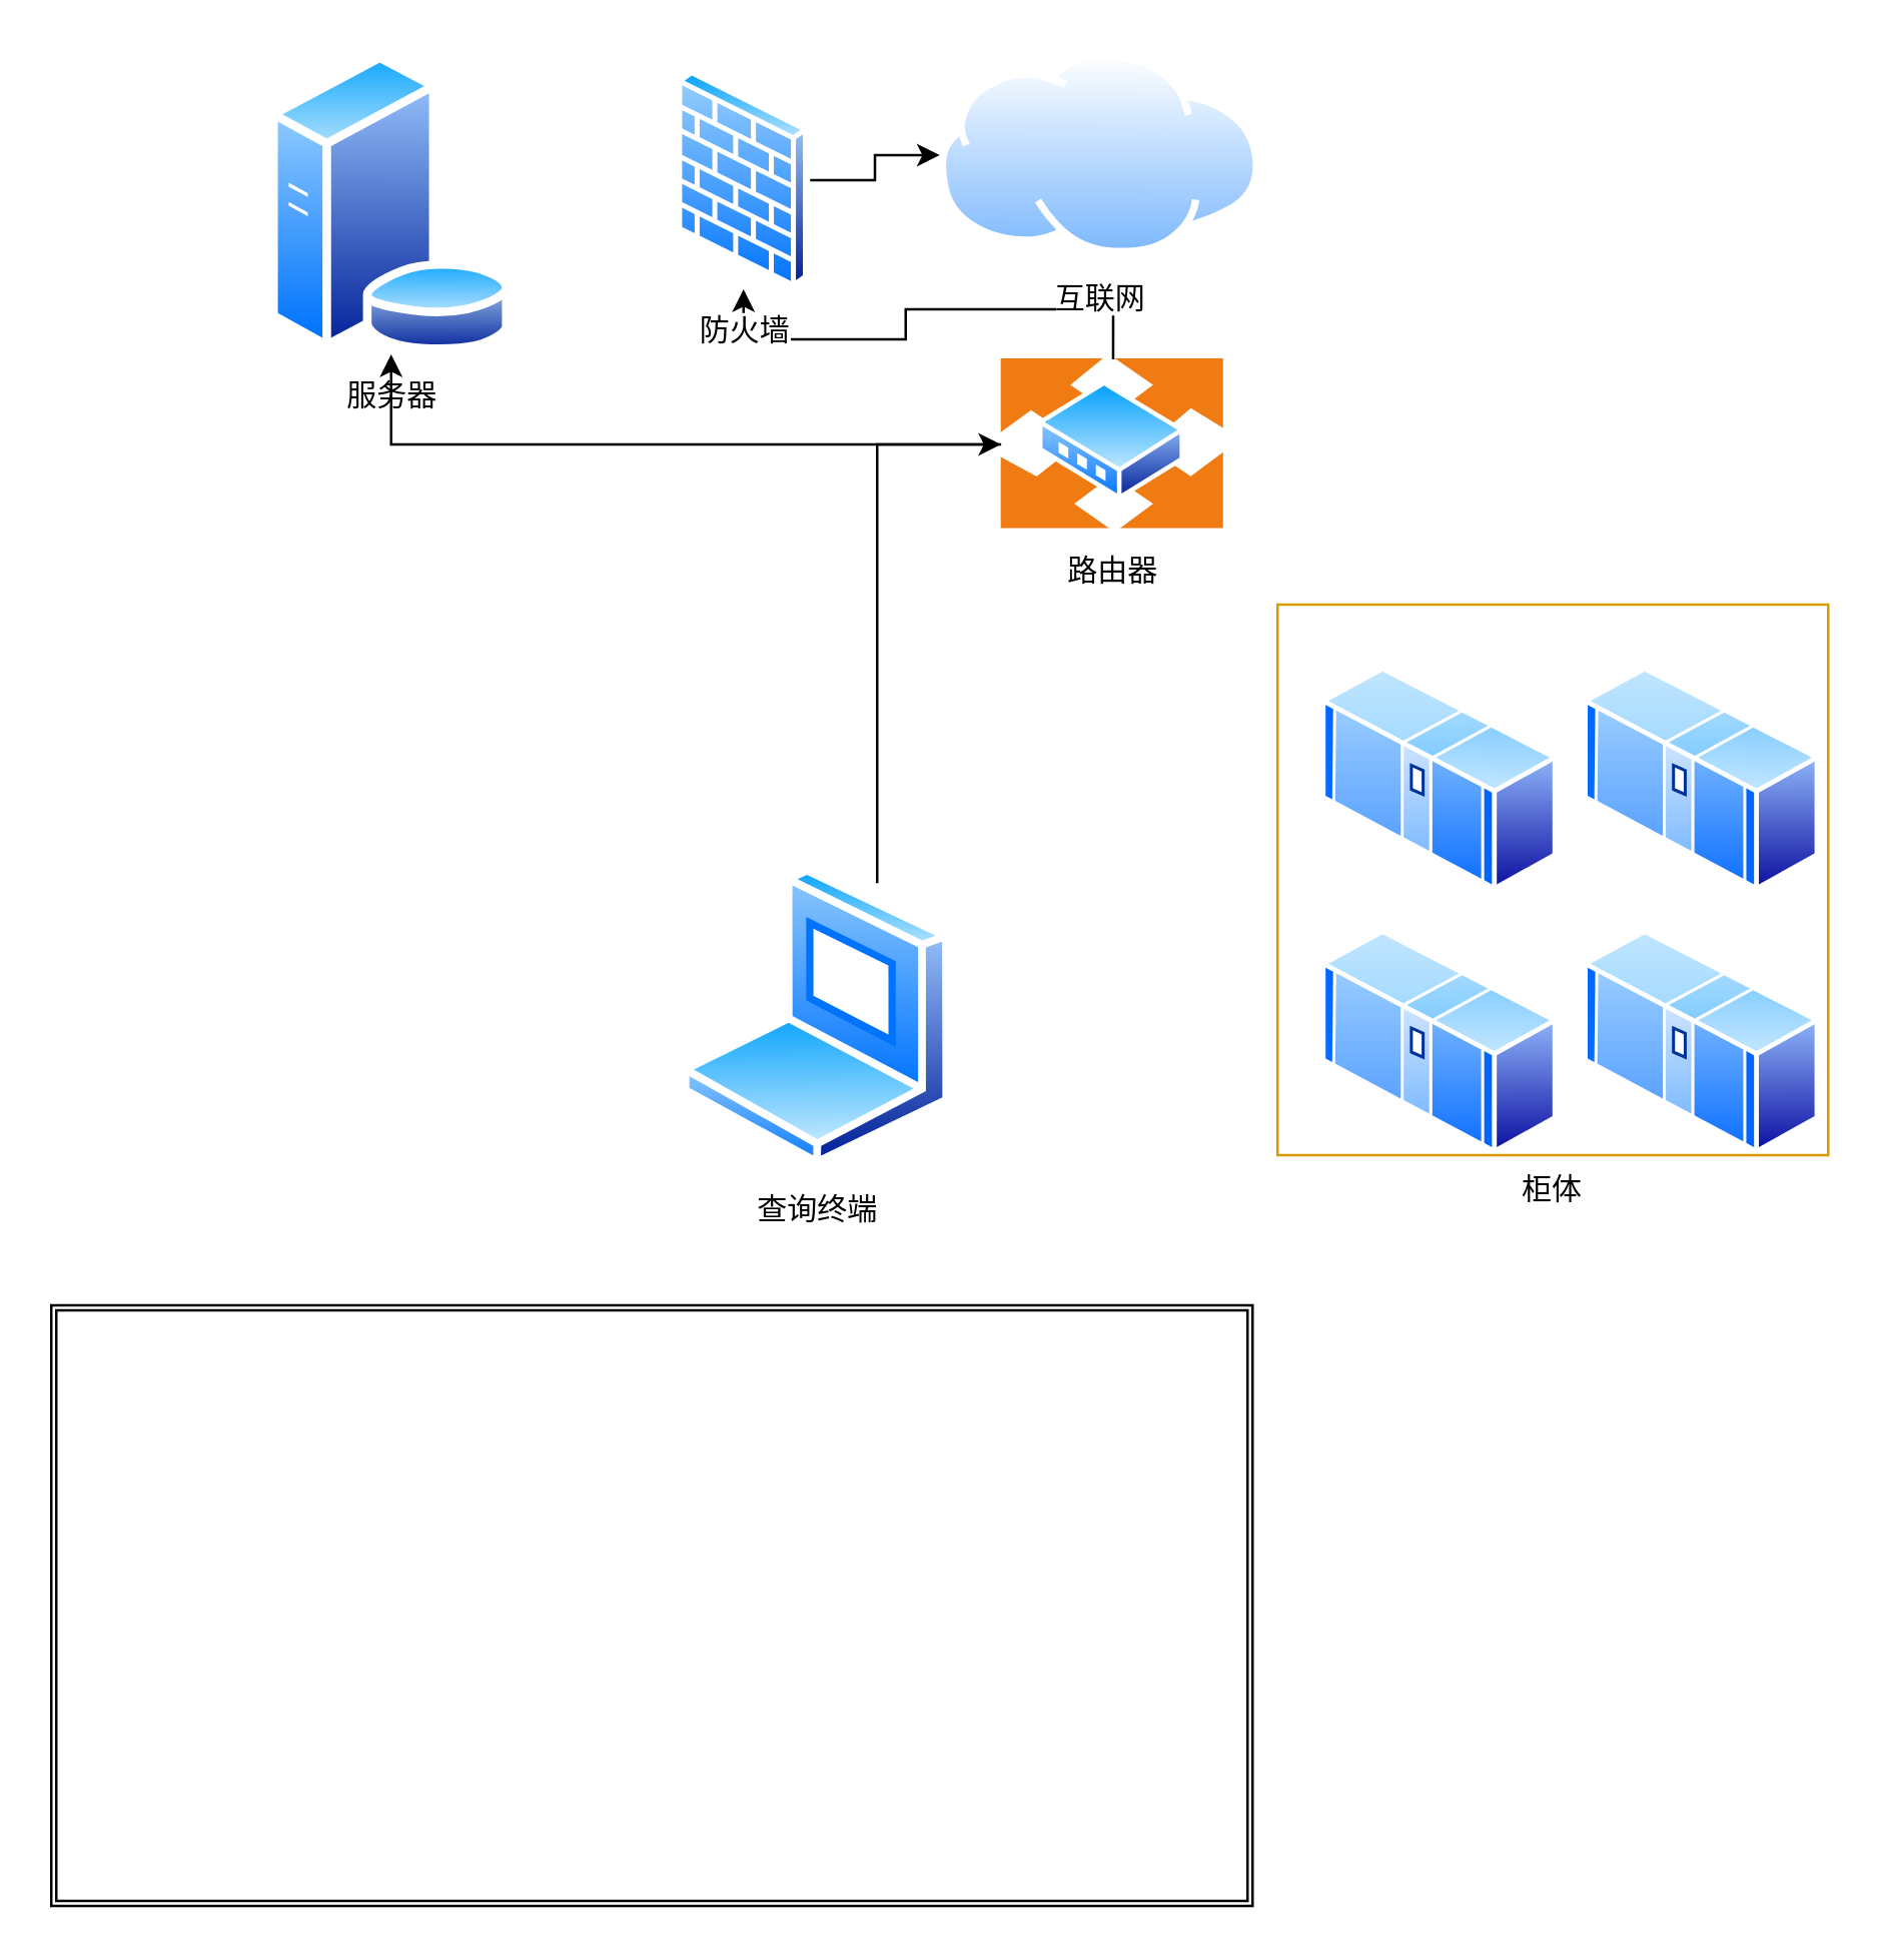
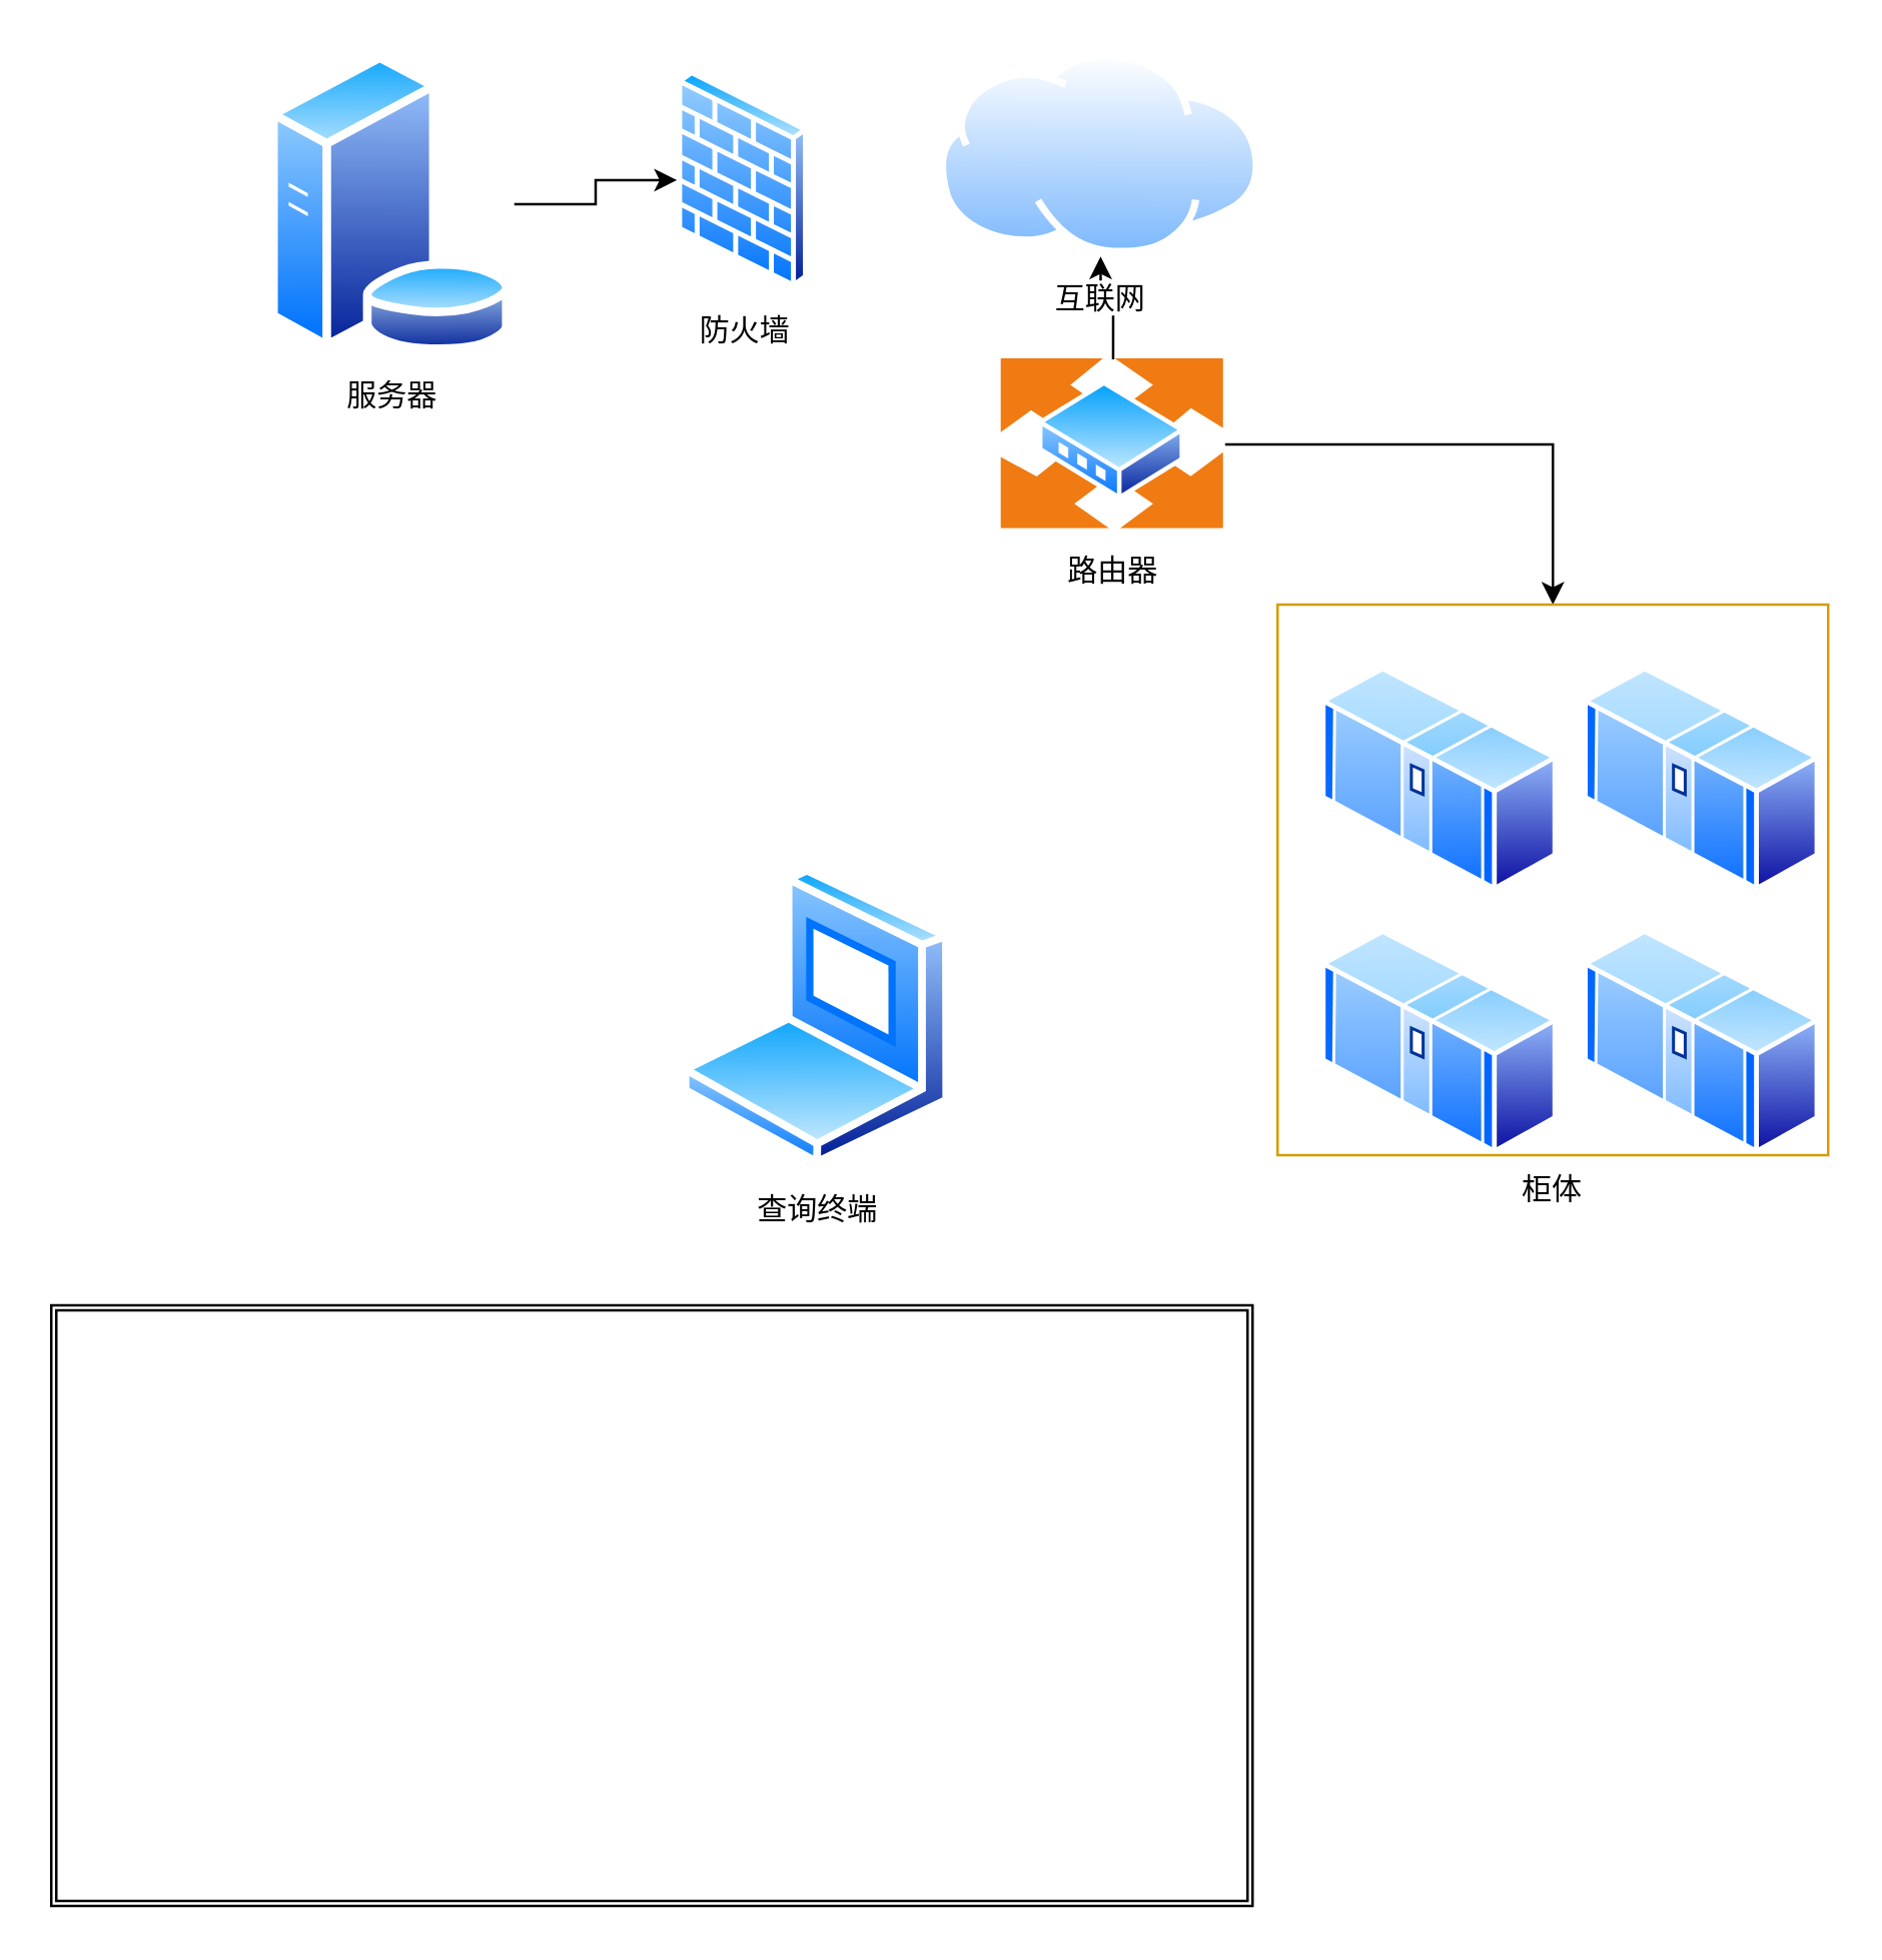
- <mxCell id="10" style="edgeStyle=orthogonalEdgeStyle;rounded=0;orthogonalLoop=1;jettySize=auto;html=1;" edge="1" parent="1" source="11" target="9"><mxGeometry relative="1" as="geometry" /></mxCell>
+ <mxCell id="4" style="edgeStyle=orthogonalEdgeStyle;rounded=0;orthogonalLoop=1;jettySize=auto;html=1;entryX=0;entryY=0.5;entryDx=0;entryDy=0;" edge="1" parent="1" source="5" target="11"><mxGeometry relative="1" as="geometry"><Array as="points" /></mxGeometry></mxCell>
- <mxCell id="6" style="edgeStyle=orthogonalEdgeStyle;rounded=0;orthogonalLoop=1;jettySize=auto;html=1;exitX=0.5;exitY=0;exitDx=0;exitDy=0;" edge="1" parent="1" source="8" target="11"><mxGeometry relative="1" as="geometry" /></mxCell>
+ <mxCell id="6" style="edgeStyle=orthogonalEdgeStyle;rounded=0;orthogonalLoop=1;jettySize=auto;html=1;exitX=0.5;exitY=0;exitDx=0;exitDy=0;" edge="1" parent="1" source="8" target="9"><mxGeometry relative="1" as="geometry" /></mxCell>
- <mxCell id="7" style="edgeStyle=orthogonalEdgeStyle;rounded=0;orthogonalLoop=1;jettySize=auto;html=1;" edge="1" parent="1" source="8" target="5"><mxGeometry relative="1" as="geometry" /></mxCell>
+ <mxCell id="7" style="edgeStyle=orthogonalEdgeStyle;rounded=0;orthogonalLoop=1;jettySize=auto;html=1;entryX=0.5;entryY=0;entryDx=0;entryDy=0;" edge="1" parent="1" source="8" target="13"><mxGeometry relative="1" as="geometry" /></mxCell>
- <mxCell id="2" style="edgeStyle=orthogonalEdgeStyle;rounded=0;orthogonalLoop=1;jettySize=auto;html=1;entryX=0;entryY=0.5;entryDx=0;entryDy=0;" edge="1" parent="1" source="3" target="8"><mxGeometry relative="1" as="geometry"><Array as="points"><mxPoint x="350" y="177" /></Array></mxGeometry></mxCell>
